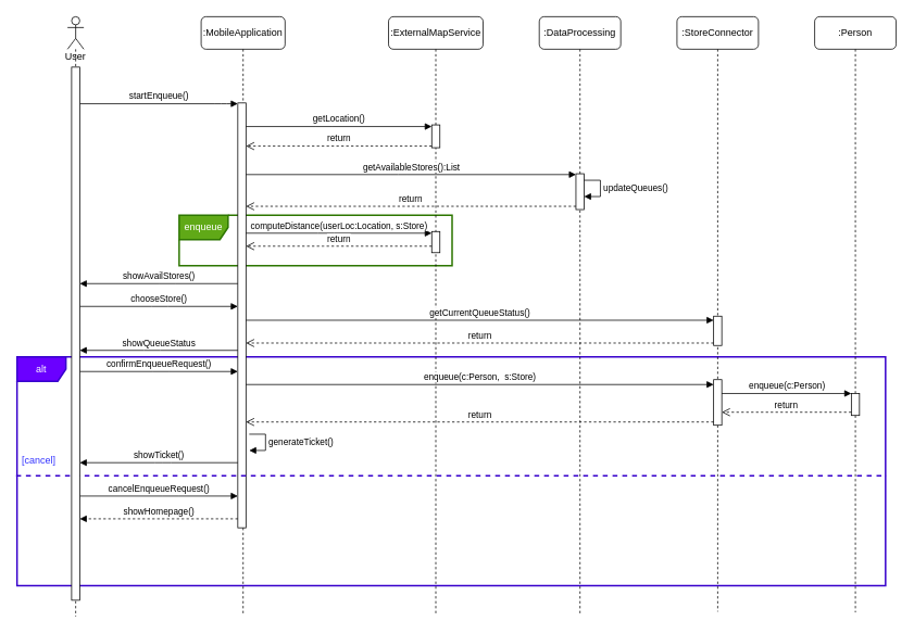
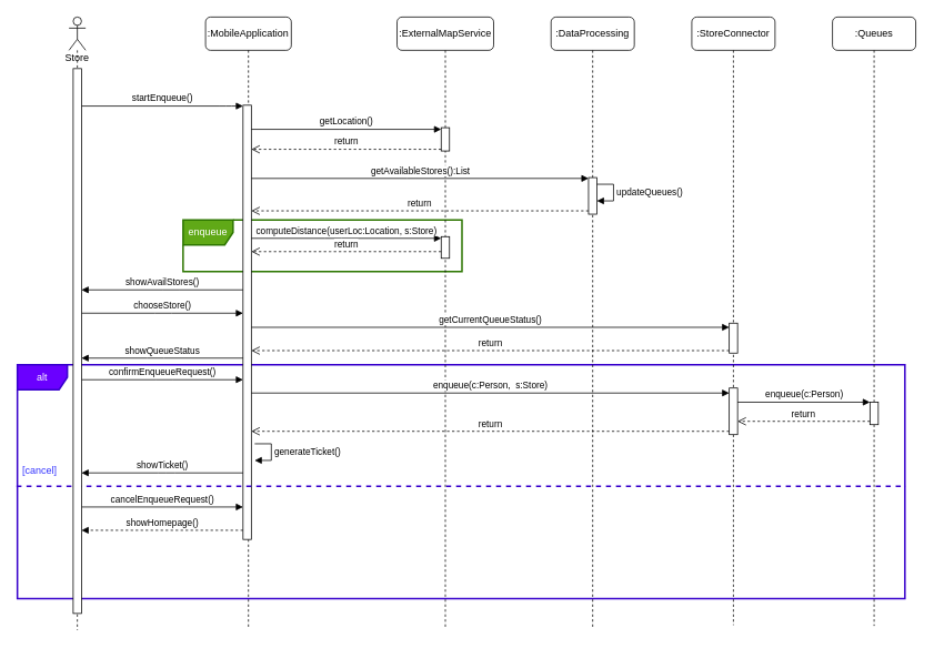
- <mxCell id="13" value=":Person" style="shape=umlLifeline;perimeter=lifelinePerimeter;whiteSpace=wrap;html=1;container=1;collapsible=0;recursiveResize=0;outlineConnect=0;rounded=1;shadow=0;glass=0;sketch=0;" parent="1" vertex="1"><mxGeometry x="999" y="20" width="100" height="732" as="geometry" /></mxCell>
+ <mxCell id="13" value=":Queues" style="shape=umlLifeline;perimeter=lifelinePerimeter;whiteSpace=wrap;html=1;container=1;collapsible=0;recursiveResize=0;outlineConnect=0;rounded=1;shadow=0;glass=0;sketch=0;" parent="1" vertex="1"><mxGeometry x="999" y="20" width="100" height="732" as="geometry" /></mxCell>
- <mxCell id="40" value="User" style="shape=umlLifeline;participant=umlActor;perimeter=lifelinePerimeter;whiteSpace=wrap;html=1;container=1;collapsible=0;recursiveResize=0;verticalAlign=top;spacingTop=36;outlineConnect=0;" parent="1" vertex="1"><mxGeometry x="82" y="20" width="20" height="737" as="geometry" /></mxCell>
+ <mxCell id="40" value="Store" style="shape=umlLifeline;participant=umlActor;perimeter=lifelinePerimeter;whiteSpace=wrap;html=1;container=1;collapsible=0;recursiveResize=0;verticalAlign=top;spacingTop=36;outlineConnect=0;" parent="1" vertex="1"><mxGeometry x="82" y="20" width="20" height="737" as="geometry" /></mxCell>
